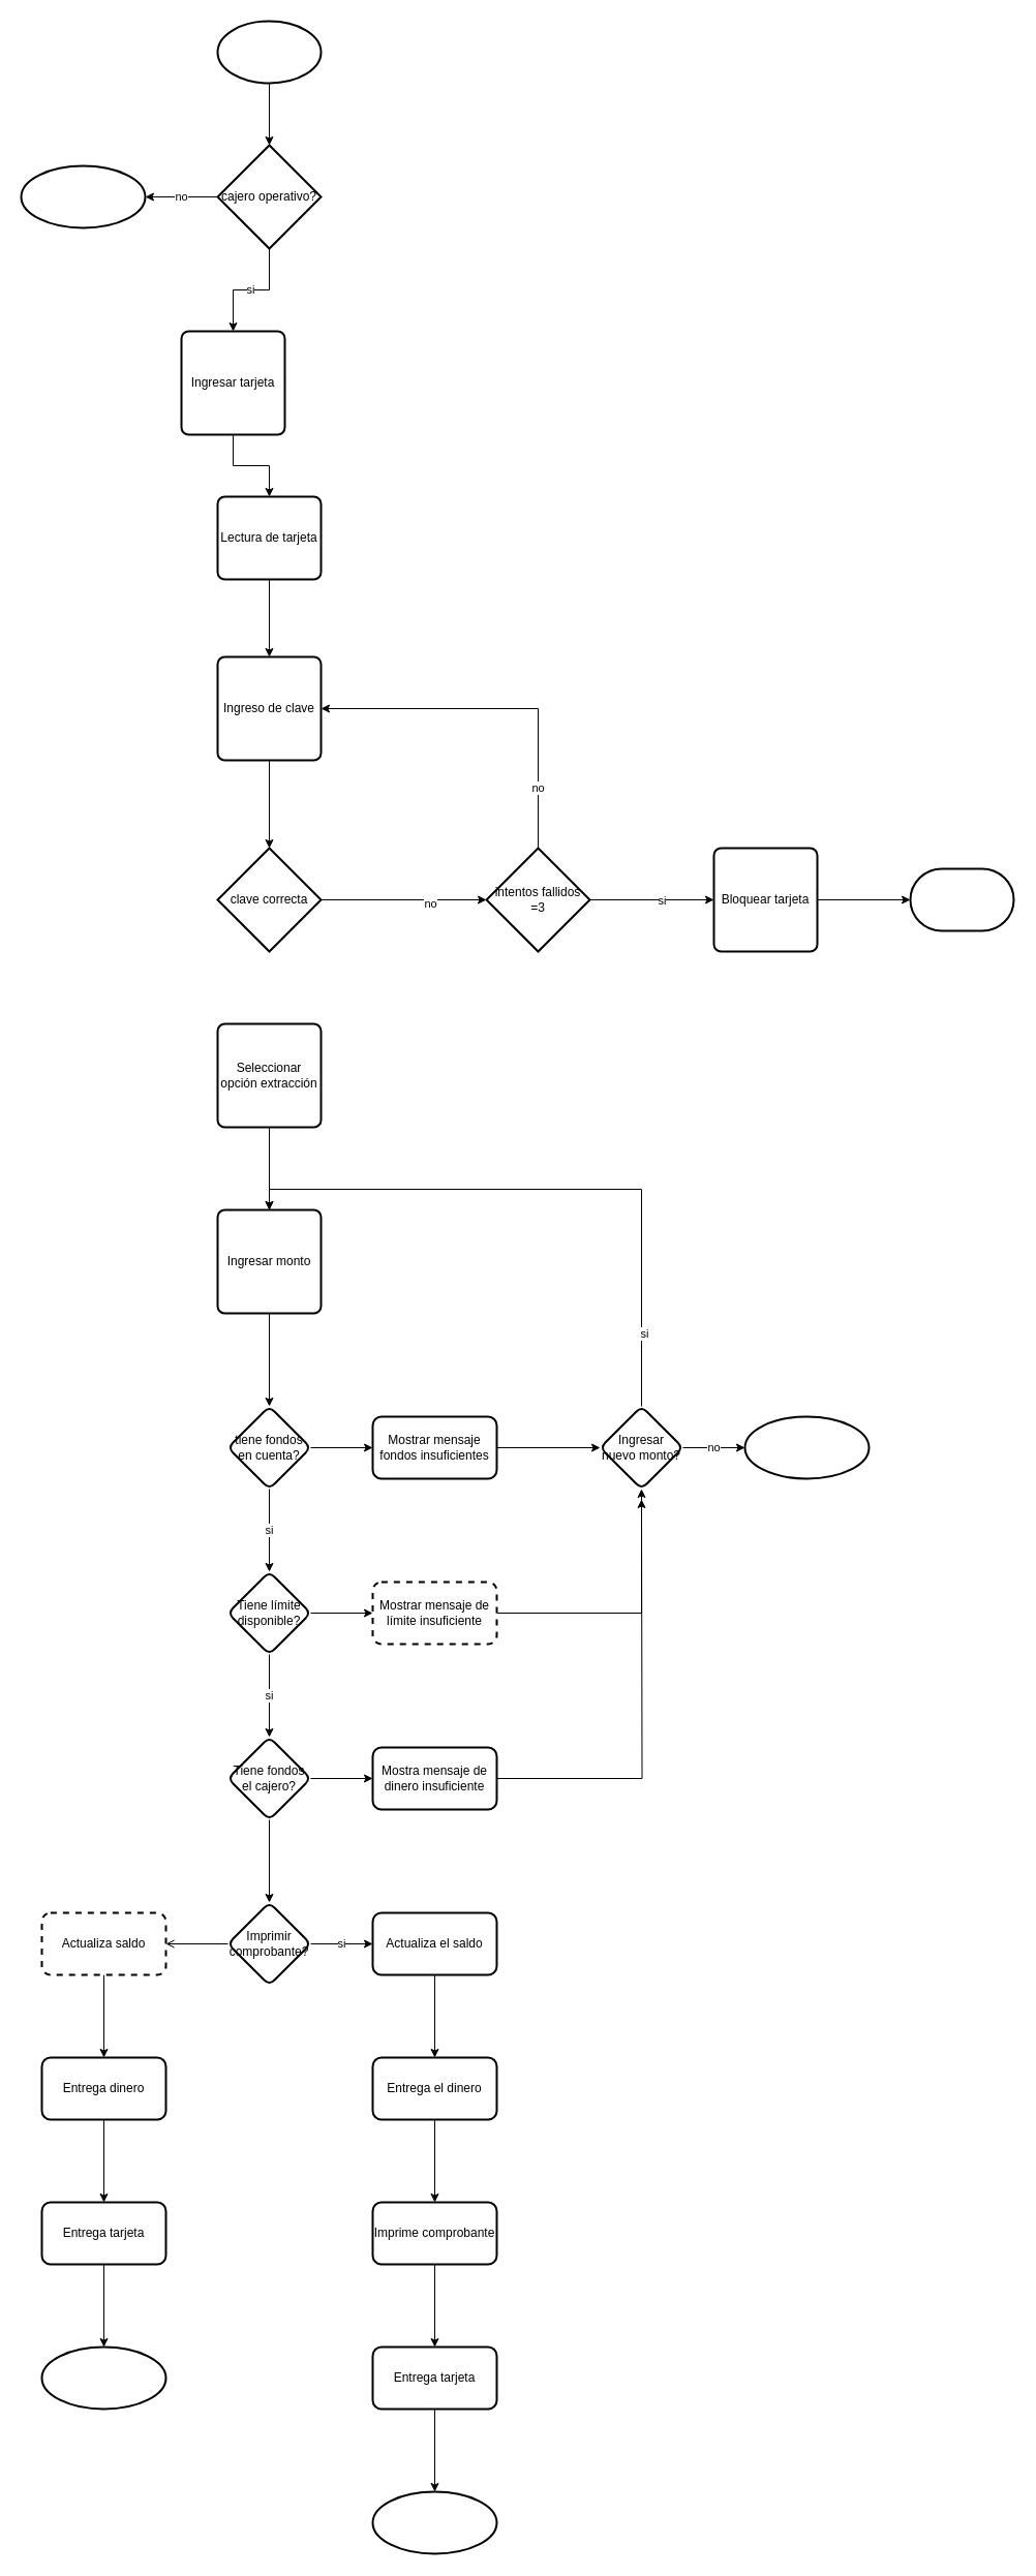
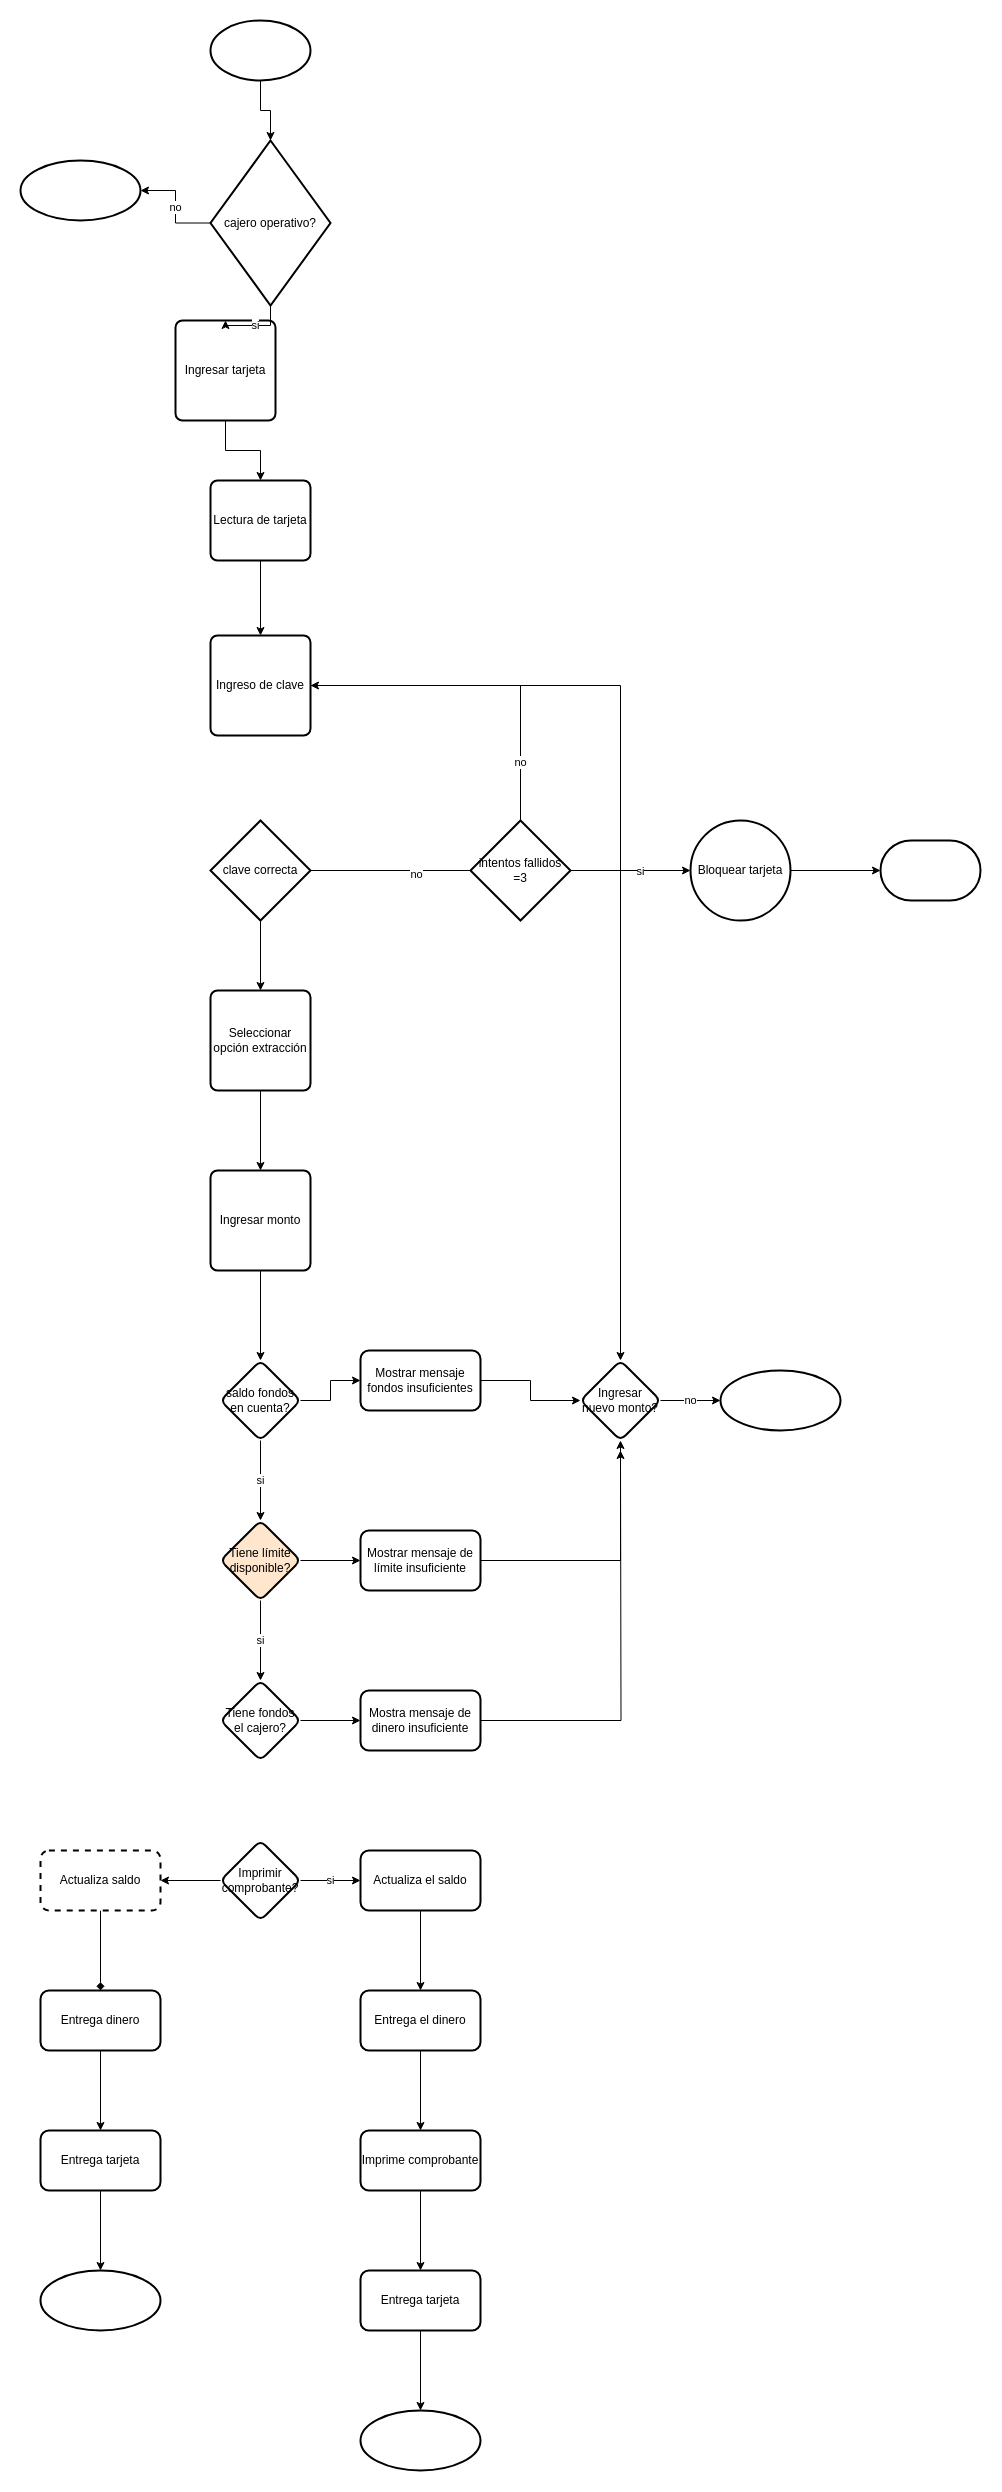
- <mxCell id="10" value="cajero operativo?" style="strokeWidth=2;html=1;shape=mxgraph.flowchart.decision;whiteSpace=wrap;" vertex="1" parent="1"><mxGeometry x="210" y="140" width="100" height="100" as="geometry" /></mxCell>
+ <mxCell id="10" value="cajero operativo?" style="strokeWidth=2;html=1;shape=mxgraph.flowchart.decision;whiteSpace=wrap;" vertex="1" parent="1"><mxGeometry x="210" y="140" width="120" height="165" as="geometry" /></mxCell>
- <mxCell id="6" style="edgeStyle=orthogonalEdgeStyle;rounded=0;orthogonalLoop=1;jettySize=auto;html=1;" edge="1" parent="1" source="7" target="16"><mxGeometry relative="1" as="geometry" /></mxCell>
+ <mxCell id="6" style="edgeStyle=orthogonalEdgeStyle;rounded=0;orthogonalLoop=1;jettySize=auto;html=1;" edge="1" parent="1" source="7" target="37"><mxGeometry relative="1" as="geometry" /></mxCell>
- <mxCell id="13" style="edgeStyle=orthogonalEdgeStyle;rounded=0;orthogonalLoop=1;jettySize=auto;html=1;entryX=0;entryY=0.5;entryDx=0;entryDy=0;entryPerimeter=0;" edge="1" parent="1" source="16" target="21"><mxGeometry relative="1" as="geometry" /></mxCell>
+ <mxCell id="13" style="edgeStyle=orthogonalEdgeStyle;rounded=0;orthogonalLoop=1;jettySize=auto;html=1;entryX=0;entryY=0.5;entryDx=0;entryDy=0;entryPerimeter=0;endArrow=none;" edge="1" parent="1" source="16" target="21"><mxGeometry relative="1" as="geometry" /></mxCell>
- <mxCell id="23" value="Bloquear tarjeta" style="rounded=1;whiteSpace=wrap;html=1;absoluteArcSize=1;arcSize=14;strokeWidth=2;" vertex="1" parent="1"><mxGeometry x="690" y="820" width="100" height="100" as="geometry" /></mxCell>
+ <mxCell id="23" value="Bloquear tarjeta" style="ellipse;whiteSpace=wrap;html=1;absoluteArcSize=1;arcSize=14;strokeWidth=2;" vertex="1" parent="1"><mxGeometry x="690" y="820" width="100" height="100" as="geometry" /></mxCell>
+ <mxCell id="15" style="edgeStyle=orthogonalEdgeStyle;rounded=0;orthogonalLoop=1;jettySize=auto;html=1;entryX=0.5;entryY=0;entryDx=0;entryDy=0;" edge="1" parent="1" source="16" target="26"><mxGeometry relative="1" as="geometry" /></mxCell>
- <mxCell id="34" style="edgeStyle=orthogonalEdgeStyle;rounded=0;orthogonalLoop=1;jettySize=auto;html=1;entryX=0.5;entryY=0;entryDx=0;entryDy=0;" edge="1" parent="1" source="37" target="28"><mxGeometry relative="1" as="geometry"><Array as="points"><mxPoint x="620" y="1150" /><mxPoint x="260" y="1150" /></Array></mxGeometry></mxCell>
- <mxCell id="35" value="si" style="edgeLabel;html=1;align=center;verticalAlign=middle;resizable=0;points=[];" vertex="1" connectable="0" parent="34"><mxGeometry x="-0.759" y="-2" relative="1" as="geometry"><mxPoint as="offset" /></mxGeometry></mxCell>
- <mxCell id="31" value="tiene fondos en cuenta?" style="rhombus;whiteSpace=wrap;html=1;rounded=1;arcSize=14;strokeWidth=2;" vertex="1" parent="1"><mxGeometry x="220" y="1360" width="80" height="80" as="geometry" /></mxCell>
+ <mxCell id="31" value="saldo fondos en cuenta?" style="rhombus;whiteSpace=wrap;html=1;rounded=1;arcSize=14;strokeWidth=2;" vertex="1" parent="1"><mxGeometry x="220" y="1360" width="80" height="80" as="geometry" /></mxCell>
- <mxCell id="33" value="Mostrar mensaje fondos insuficientes" style="whiteSpace=wrap;html=1;rounded=1;arcSize=14;strokeWidth=2;" vertex="1" parent="1"><mxGeometry x="360" y="1370" width="120" height="60" as="geometry" /></mxCell>
+ <mxCell id="33" value="Mostrar mensaje fondos insuficientes" style="whiteSpace=wrap;html=1;rounded=1;arcSize=14;strokeWidth=2;" vertex="1" parent="1"><mxGeometry x="360" y="1350" width="120" height="60" as="geometry" /></mxCell>
- <mxCell id="41" value="Tiene límite disponible?" style="rhombus;whiteSpace=wrap;html=1;rounded=1;arcSize=14;strokeWidth=2;" vertex="1" parent="1"><mxGeometry x="220" y="1520" width="80" height="80" as="geometry" /></mxCell>
+ <mxCell id="41" value="Tiene límite disponible?" style="rhombus;whiteSpace=wrap;html=1;rounded=1;arcSize=14;strokeWidth=2;fillColor=#ffe6cc;" vertex="1" parent="1"><mxGeometry x="220" y="1520" width="80" height="80" as="geometry" /></mxCell>
- <mxCell id="43" value="Mostrar mensaje de límite insuficiente" style="whiteSpace=wrap;html=1;rounded=1;arcSize=14;strokeWidth=2;dashed=1;" vertex="1" parent="1"><mxGeometry x="360" y="1530" width="120" height="60" as="geometry" /></mxCell>
+ <mxCell id="43" value="Mostrar mensaje de límite insuficiente" style="whiteSpace=wrap;html=1;rounded=1;arcSize=14;strokeWidth=2;" vertex="1" parent="1"><mxGeometry x="360" y="1530" width="120" height="60" as="geometry" /></mxCell>
- <mxCell id="45" value="" style="edgeStyle=orthogonalEdgeStyle;rounded=0;orthogonalLoop=1;jettySize=auto;html=1;" edge="1" parent="1" source="46" target="51"><mxGeometry relative="1" as="geometry" /></mxCell>
- <mxCell id="50" value="" style="edgeStyle=orthogonalEdgeStyle;rounded=0;orthogonalLoop=1;jettySize=auto;html=1;endArrow=open;" edge="1" parent="1" source="51" target="59"><mxGeometry relative="1" as="geometry" /></mxCell>
+ <mxCell id="50" value="" style="edgeStyle=orthogonalEdgeStyle;rounded=0;orthogonalLoop=1;jettySize=auto;html=1;" edge="1" parent="1" source="51" target="59"><mxGeometry relative="1" as="geometry" /></mxCell>
- <mxCell id="58" value="" style="edgeStyle=orthogonalEdgeStyle;rounded=0;orthogonalLoop=1;jettySize=auto;html=1;" edge="1" parent="1" source="59" target="61"><mxGeometry relative="1" as="geometry" /></mxCell>
+ <mxCell id="58" value="" style="edgeStyle=orthogonalEdgeStyle;rounded=0;orthogonalLoop=1;jettySize=auto;html=1;endArrow=diamond;" edge="1" parent="1" source="59" target="61"><mxGeometry relative="1" as="geometry" /></mxCell>
